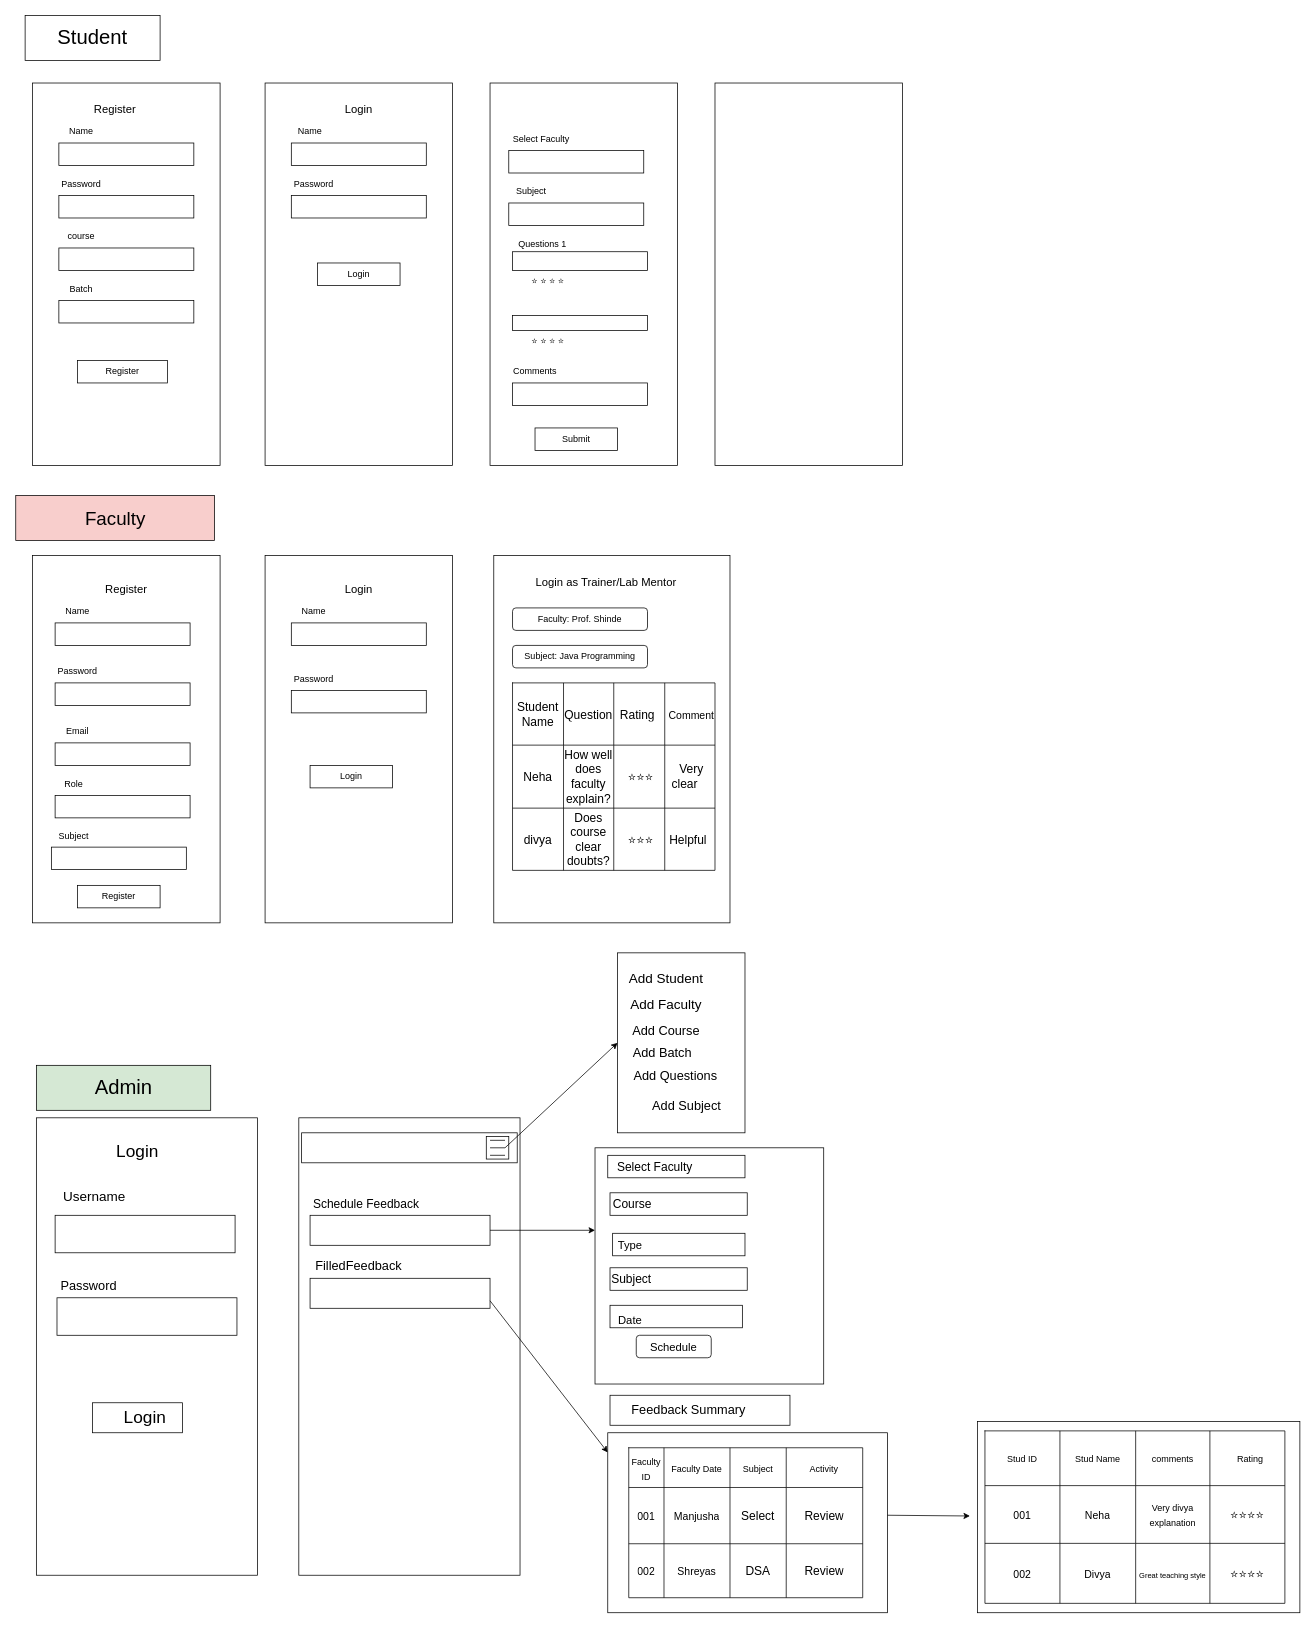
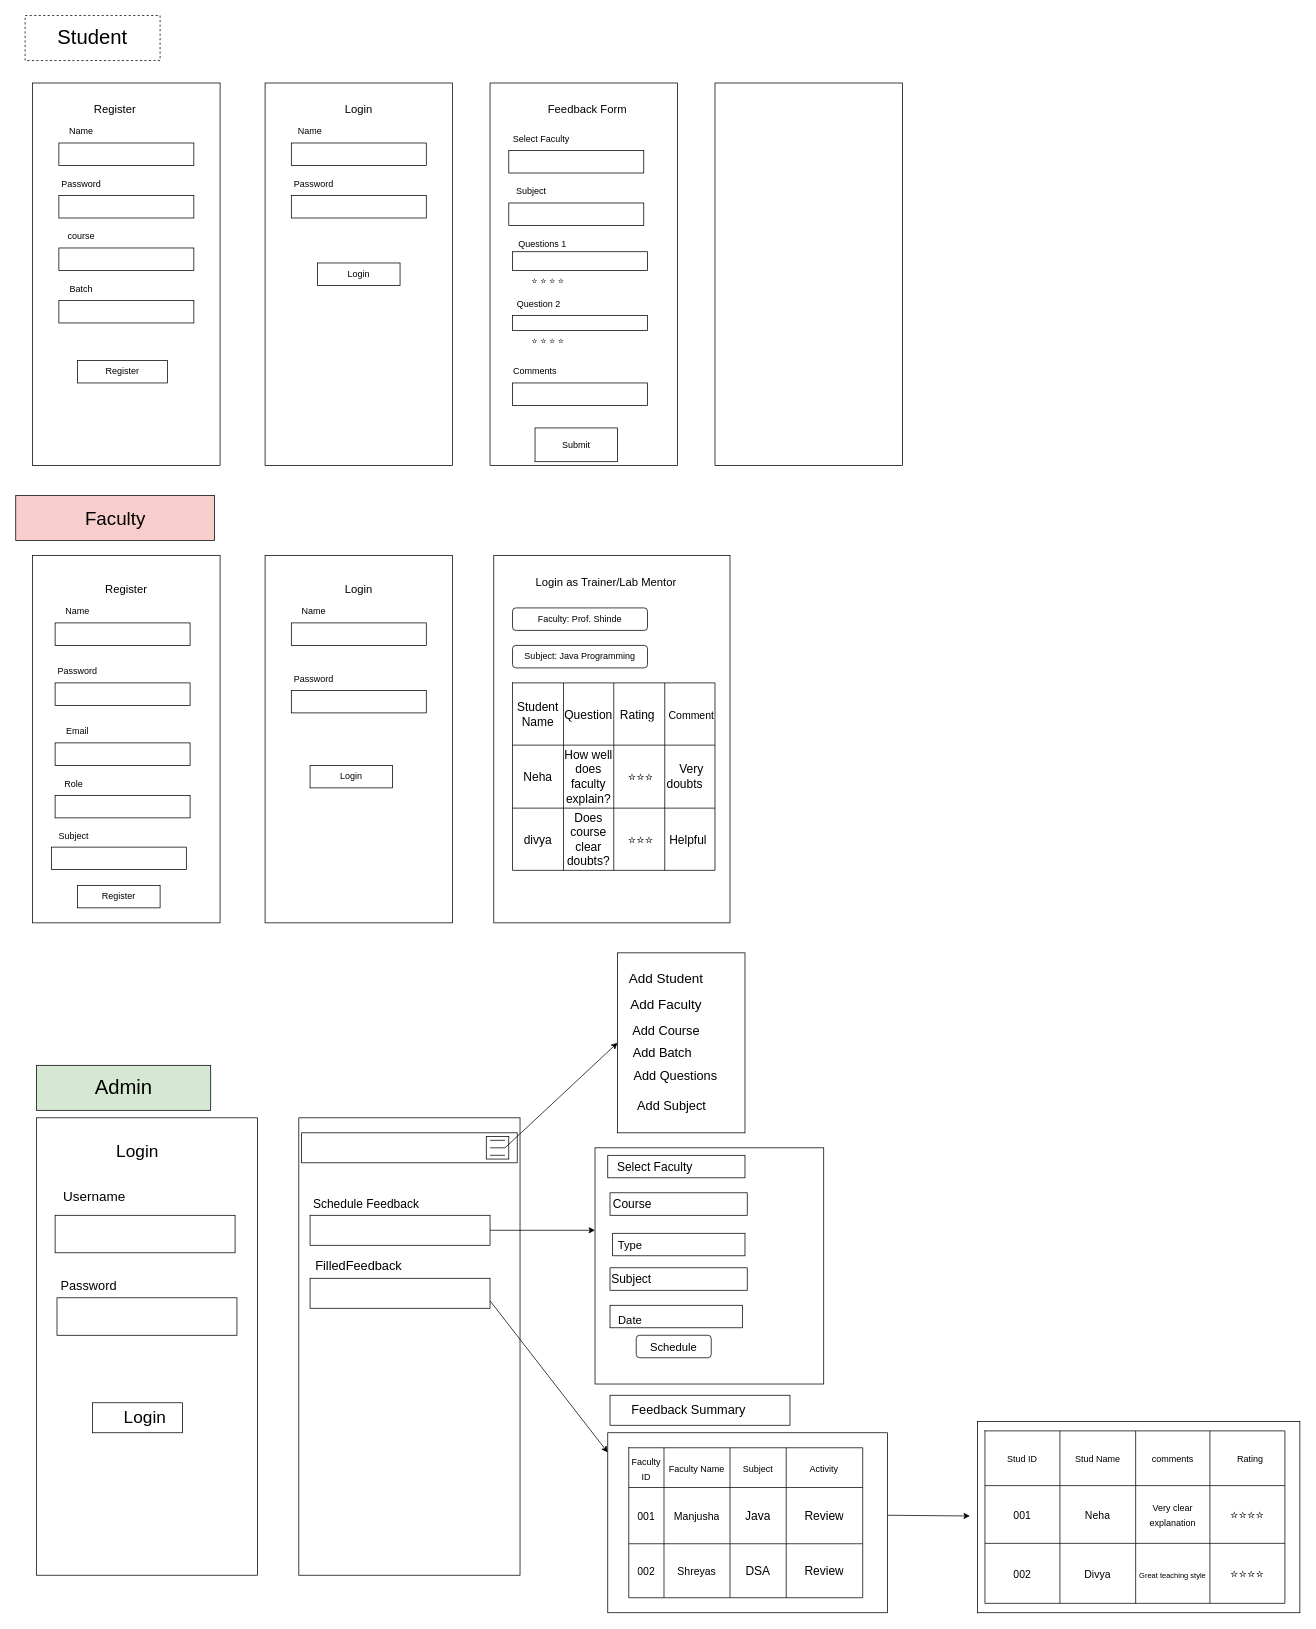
- <mxCell id="33" value="&lt;font style=&quot;font-size: 27px;&quot;&gt;Student&lt;/font&gt;" style="rounded=0;whiteSpace=wrap;html=1;" parent="1" vertex="1"><mxGeometry x="33" y="20" width="180" height="60" as="geometry" /></mxCell>
+ <mxCell id="33" value="&lt;font style=&quot;font-size: 27px;&quot;&gt;Student&lt;/font&gt;" style="rounded=0;whiteSpace=wrap;html=1;dashed=1;" parent="1" vertex="1"><mxGeometry x="33" y="20" width="180" height="60" as="geometry" /></mxCell>
+ <mxCell id="21" value="&lt;font style=&quot;font-size: 15px;&quot;&gt;Feedback Form&lt;/font&gt;" style="text;html=1;align=center;verticalAlign=middle;whiteSpace=wrap;rounded=0;" parent="1" vertex="1"><mxGeometry x="713" y="130" width="140" height="30" as="geometry" /></mxCell>
+ <mxCell id="28" value="Question 2" style="text;html=1;align=center;verticalAlign=middle;whiteSpace=wrap;rounded=0;" parent="1" vertex="1"><mxGeometry x="658" y="390" width="120" height="30" as="geometry" /></mxCell>
- <mxCell id="29" value="Submit" style="rounded=0;whiteSpace=wrap;html=1;" parent="1" vertex="1"><mxGeometry x="713" y="570" width="110" height="30" as="geometry" /></mxCell>
+ <mxCell id="29" value="Submit" style="rounded=0;whiteSpace=wrap;html=1;" parent="1" vertex="1"><mxGeometry x="713" y="570" width="110" height="45" as="geometry" /></mxCell>
- <mxCell id="147" value="&amp;nbsp;Very clear&amp;nbsp; &amp;nbsp;" style="shape=partialRectangle;html=1;whiteSpace=wrap;connectable=0;strokeColor=inherit;overflow=hidden;fillColor=none;top=0;left=0;bottom=0;right=0;pointerEvents=1;fontSize=16;" vertex="1" parent="143"><mxGeometry x="203" width="67" height="84" as="geometry"><mxRectangle width="67" height="84" as="alternateBounds" /></mxGeometry></mxCell>
+ <mxCell id="147" value="&amp;nbsp;Very doubts&amp;nbsp; &amp;nbsp;" style="shape=partialRectangle;html=1;whiteSpace=wrap;connectable=0;strokeColor=inherit;overflow=hidden;fillColor=none;top=0;left=0;bottom=0;right=0;pointerEvents=1;fontSize=16;" vertex="1" parent="143"><mxGeometry x="203" width="67" height="84" as="geometry"><mxRectangle width="67" height="84" as="alternateBounds" /></mxGeometry></mxCell>
- <mxCell id="130" value="&lt;font style=&quot;font-size: 17px;&quot;&gt;Add Subject&lt;/font&gt;" style="text;html=1;align=center;verticalAlign=middle;whiteSpace=wrap;rounded=0;" vertex="1" parent="1"><mxGeometry x="863" y="1460" width="105" height="30" as="geometry" /></mxCell>
+ <mxCell id="130" value="&lt;font style=&quot;font-size: 17px;&quot;&gt;Add Subject&lt;/font&gt;" style="text;html=1;align=center;verticalAlign=middle;whiteSpace=wrap;rounded=0;" vertex="1" parent="1"><mxGeometry x="843" y="1460" width="105" height="30" as="geometry" /></mxCell>
- <mxCell id="99" value="&lt;span style=&quot;font-size: 12px;&quot;&gt;Faculty Date&lt;/span&gt;" style="shape=partialRectangle;html=1;whiteSpace=wrap;connectable=0;strokeColor=inherit;overflow=hidden;fillColor=none;top=0;left=0;bottom=0;right=0;pointerEvents=1;fontSize=16;" parent="97" vertex="1"><mxGeometry x="47" width="88" height="53" as="geometry"><mxRectangle width="88" height="53" as="alternateBounds" /></mxGeometry></mxCell>
+ <mxCell id="99" value="&lt;span style=&quot;font-size: 12px;&quot;&gt;Faculty Name&lt;/span&gt;" style="shape=partialRectangle;html=1;whiteSpace=wrap;connectable=0;strokeColor=inherit;overflow=hidden;fillColor=none;top=0;left=0;bottom=0;right=0;pointerEvents=1;fontSize=16;" parent="97" vertex="1"><mxGeometry x="47" width="88" height="53" as="geometry"><mxRectangle width="88" height="53" as="alternateBounds" /></mxGeometry></mxCell>
- <mxCell id="123" value="&lt;font style=&quot;font-size: 12px;&quot;&gt;Very divya explanation&lt;/font&gt;" style="shape=partialRectangle;html=1;whiteSpace=wrap;connectable=0;strokeColor=inherit;overflow=hidden;fillColor=none;top=0;left=0;bottom=0;right=0;pointerEvents=1;fontSize=16;" parent="120" vertex="1"><mxGeometry x="201" width="99" height="77" as="geometry"><mxRectangle width="99" height="77" as="alternateBounds" /></mxGeometry></mxCell>
+ <mxCell id="123" value="&lt;font style=&quot;font-size: 12px;&quot;&gt;Very clear explanation&lt;/font&gt;" style="shape=partialRectangle;html=1;whiteSpace=wrap;connectable=0;strokeColor=inherit;overflow=hidden;fillColor=none;top=0;left=0;bottom=0;right=0;pointerEvents=1;fontSize=16;" parent="120" vertex="1"><mxGeometry x="201" width="99" height="77" as="geometry"><mxRectangle width="99" height="77" as="alternateBounds" /></mxGeometry></mxCell>
- <mxCell id="105" value="Select" style="shape=partialRectangle;html=1;whiteSpace=wrap;connectable=0;strokeColor=inherit;overflow=hidden;fillColor=none;top=0;left=0;bottom=0;right=0;pointerEvents=1;fontSize=16;" parent="102" vertex="1"><mxGeometry x="135" width="75" height="75" as="geometry"><mxRectangle width="75" height="75" as="alternateBounds" /></mxGeometry></mxCell>
+ <mxCell id="105" value="Java" style="shape=partialRectangle;html=1;whiteSpace=wrap;connectable=0;strokeColor=inherit;overflow=hidden;fillColor=none;top=0;left=0;bottom=0;right=0;pointerEvents=1;fontSize=16;" parent="102" vertex="1"><mxGeometry x="135" width="75" height="75" as="geometry"><mxRectangle width="75" height="75" as="alternateBounds" /></mxGeometry></mxCell>
